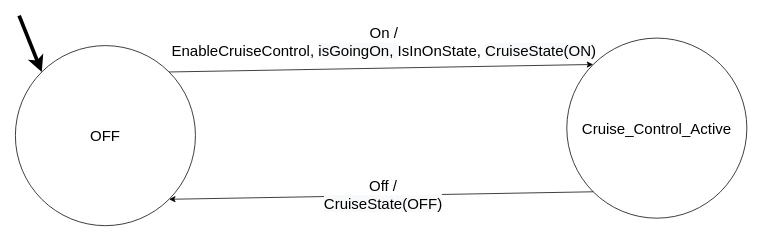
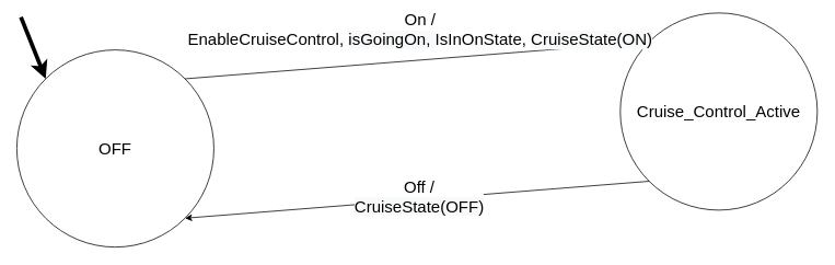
- <mxCell id="3" value="&lt;font style=&quot;font-size: 20px&quot;&gt;Cruise_Control_Active&lt;/font&gt;" style="ellipse;whiteSpace=wrap;html=1;aspect=fixed;" parent="1" vertex="1"><mxGeometry x="755" y="50" width="240" height="240" as="geometry" /></mxCell>
+ <mxCell id="3" value="&lt;font style=&quot;font-size: 20px&quot;&gt;Cruise_Control_Active&lt;/font&gt;" style="ellipse;whiteSpace=wrap;html=1;aspect=fixed;" parent="1" vertex="1"><mxGeometry x="755" y="15" width="240" height="240" as="geometry" /></mxCell>
